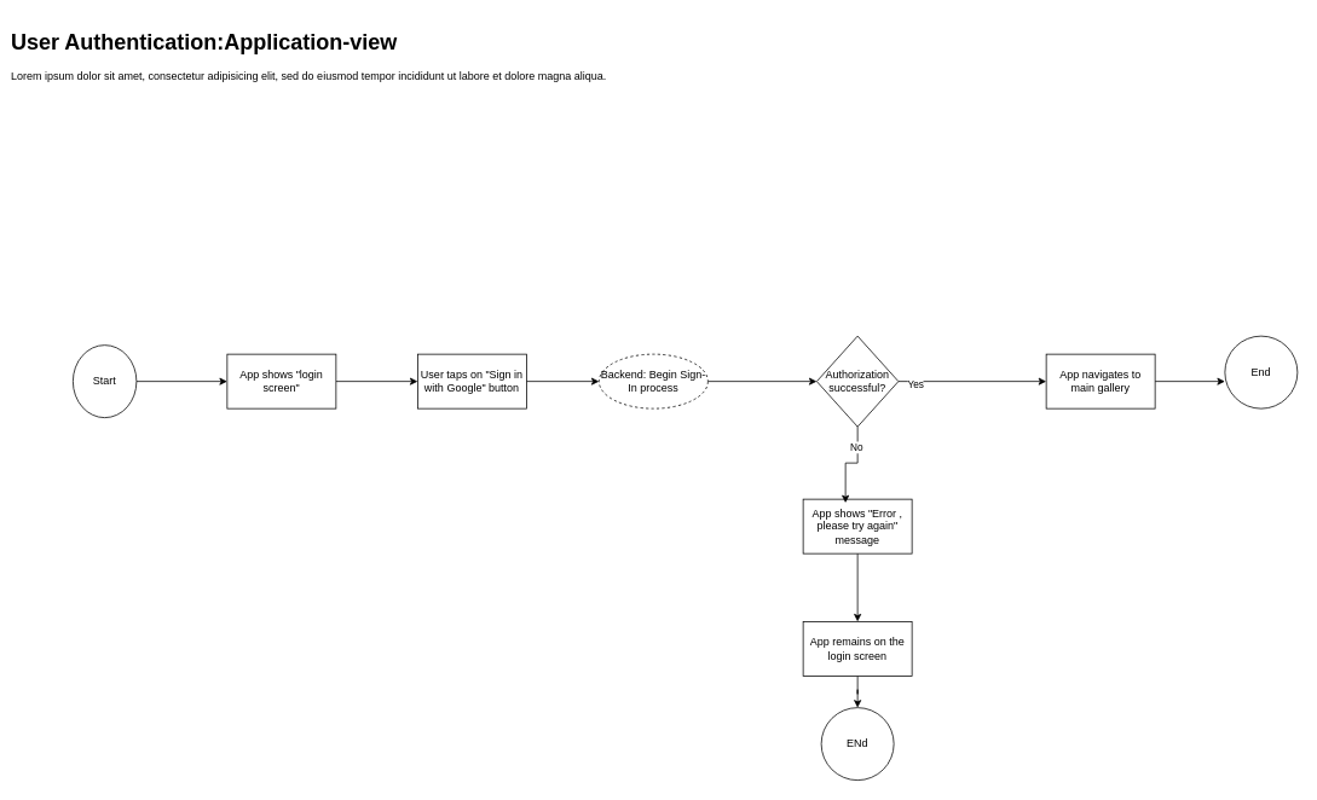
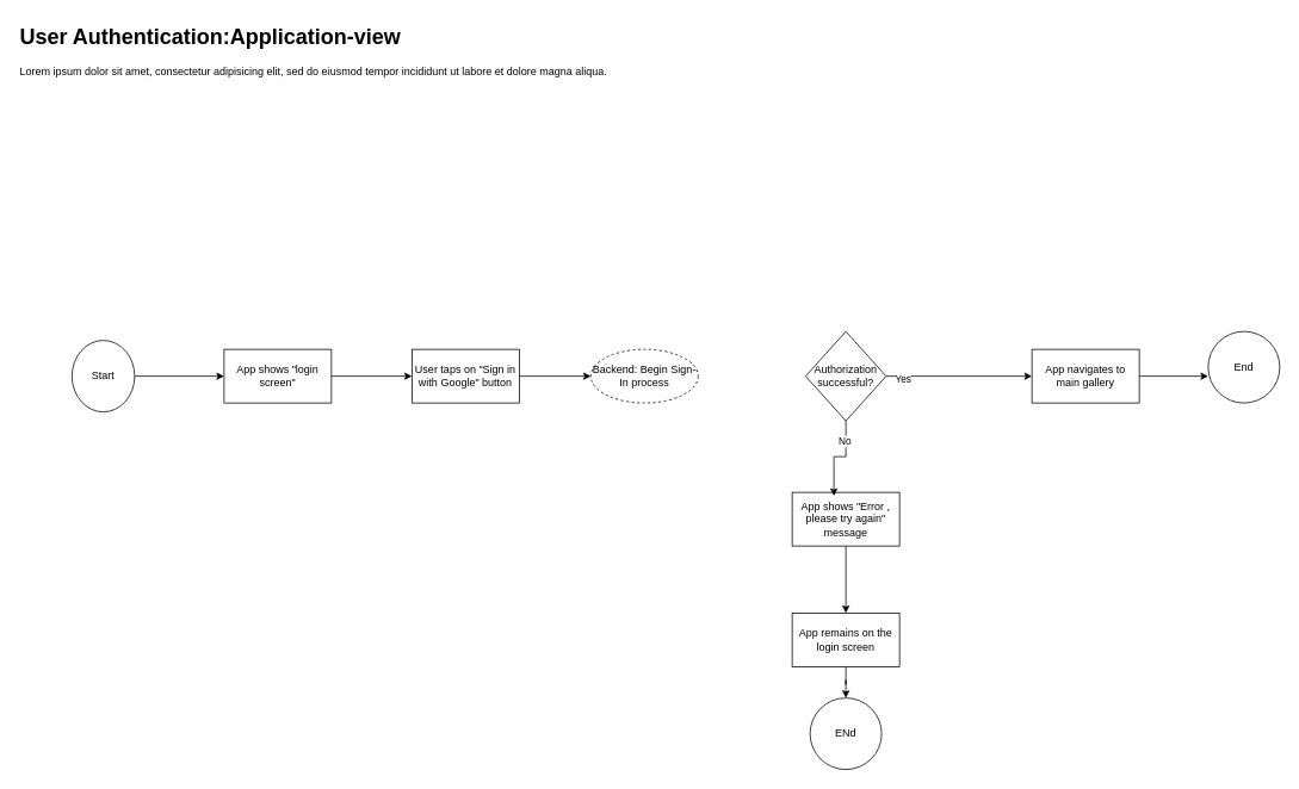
- <mxCell id="2" value="&lt;h1 style=&quot;margin-top: 0px;&quot;&gt;User Authentication:Application-view&lt;/h1&gt;&lt;p&gt;Lorem ipsum dolor sit amet, consectetur adipisicing elit, sed do eiusmod tempor incididunt ut labore et dolore magna aliqua.&lt;/p&gt;" style="text;html=1;whiteSpace=wrap;overflow=hidden;rounded=0;" vertex="1" parent="1"><mxGeometry x="10" y="25" width="800" height="90" as="geometry" /></mxCell>
+ <mxCell id="2" value="&lt;h1 style=&quot;margin-top: 0px;&quot;&gt;User Authentication:Application-view&lt;/h1&gt;&lt;p&gt;Lorem ipsum dolor sit amet, consectetur adipisicing elit, sed do eiusmod tempor incididunt ut labore et dolore magna aliqua.&lt;/p&gt;" style="text;html=1;whiteSpace=wrap;overflow=hidden;rounded=0;" vertex="1" parent="1"><mxGeometry x="20" y="20" width="800" height="90" as="geometry" /></mxCell>
- <mxCell id="9" style="edgeStyle=orthogonalEdgeStyle;rounded=0;orthogonalLoop=1;jettySize=auto;html=1;entryX=0;entryY=0.5;entryDx=0;entryDy=0;" edge="1" parent="1" source="10" target="13"><mxGeometry relative="1" as="geometry" /></mxCell>
